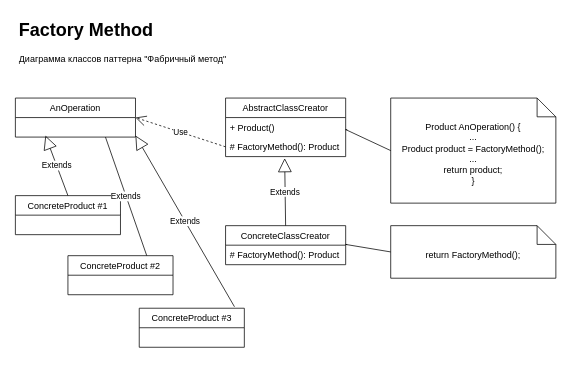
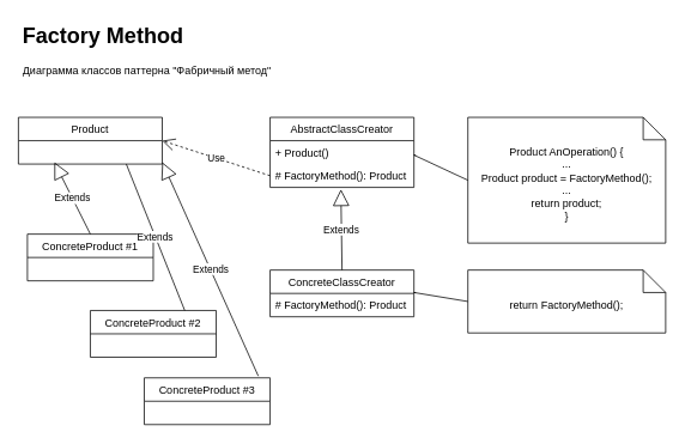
- <mxCell id="12" value="AnOperation" style="swimlane;fontStyle=0;childLayout=stackLayout;horizontal=1;startSize=26;fillColor=none;horizontalStack=0;resizeParent=1;resizeParentMax=0;resizeLast=0;collapsible=1;marginBottom=0;" vertex="1" parent="1"><mxGeometry x="20" y="130" width="160" height="52" as="geometry" /></mxCell>
+ <mxCell id="12" value="Product" style="swimlane;fontStyle=0;childLayout=stackLayout;horizontal=1;startSize=26;fillColor=none;horizontalStack=0;resizeParent=1;resizeParentMax=0;resizeLast=0;collapsible=1;marginBottom=0;" vertex="1" parent="1"><mxGeometry x="20" y="130" width="160" height="52" as="geometry" /></mxCell>
- <mxCell id="14" value="ConcreteProduct #1" style="swimlane;fontStyle=0;childLayout=stackLayout;horizontal=1;startSize=26;fillColor=none;horizontalStack=0;resizeParent=1;resizeParentMax=0;resizeLast=0;collapsible=1;marginBottom=0;" vertex="1" parent="1"><mxGeometry x="20" y="260" width="140" height="52" as="geometry" /></mxCell>
+ <mxCell id="14" value="ConcreteProduct #1" style="swimlane;fontStyle=0;childLayout=stackLayout;horizontal=1;startSize=26;fillColor=none;horizontalStack=0;resizeParent=1;resizeParentMax=0;resizeLast=0;collapsible=1;marginBottom=0;" vertex="1" parent="1"><mxGeometry x="30" y="260" width="140" height="52" as="geometry" /></mxCell>
- <mxCell id="16" value="ConcreteProduct #2" style="swimlane;fontStyle=0;childLayout=stackLayout;horizontal=1;startSize=26;fillColor=none;horizontalStack=0;resizeParent=1;resizeParentMax=0;resizeLast=0;collapsible=1;marginBottom=0;" vertex="1" parent="1"><mxGeometry x="90" y="340" width="140" height="52" as="geometry" /></mxCell>
+ <mxCell id="16" value="ConcreteProduct #2" style="swimlane;fontStyle=0;childLayout=stackLayout;horizontal=1;startSize=26;fillColor=none;horizontalStack=0;resizeParent=1;resizeParentMax=0;resizeLast=0;collapsible=1;marginBottom=0;" vertex="1" parent="1"><mxGeometry x="100" y="345" width="140" height="52" as="geometry" /></mxCell>
- <mxCell id="17" value="ConcreteProduct #3" style="swimlane;fontStyle=0;childLayout=stackLayout;horizontal=1;startSize=26;fillColor=none;horizontalStack=0;resizeParent=1;resizeParentMax=0;resizeLast=0;collapsible=1;marginBottom=0;" vertex="1" parent="1"><mxGeometry x="185" y="410" width="140" height="52" as="geometry" /></mxCell>
+ <mxCell id="17" value="ConcreteProduct #3" style="swimlane;fontStyle=0;childLayout=stackLayout;horizontal=1;startSize=26;fillColor=none;horizontalStack=0;resizeParent=1;resizeParentMax=0;resizeLast=0;collapsible=1;marginBottom=0;" vertex="1" parent="1"><mxGeometry x="160" y="420" width="140" height="52" as="geometry" /></mxCell>
